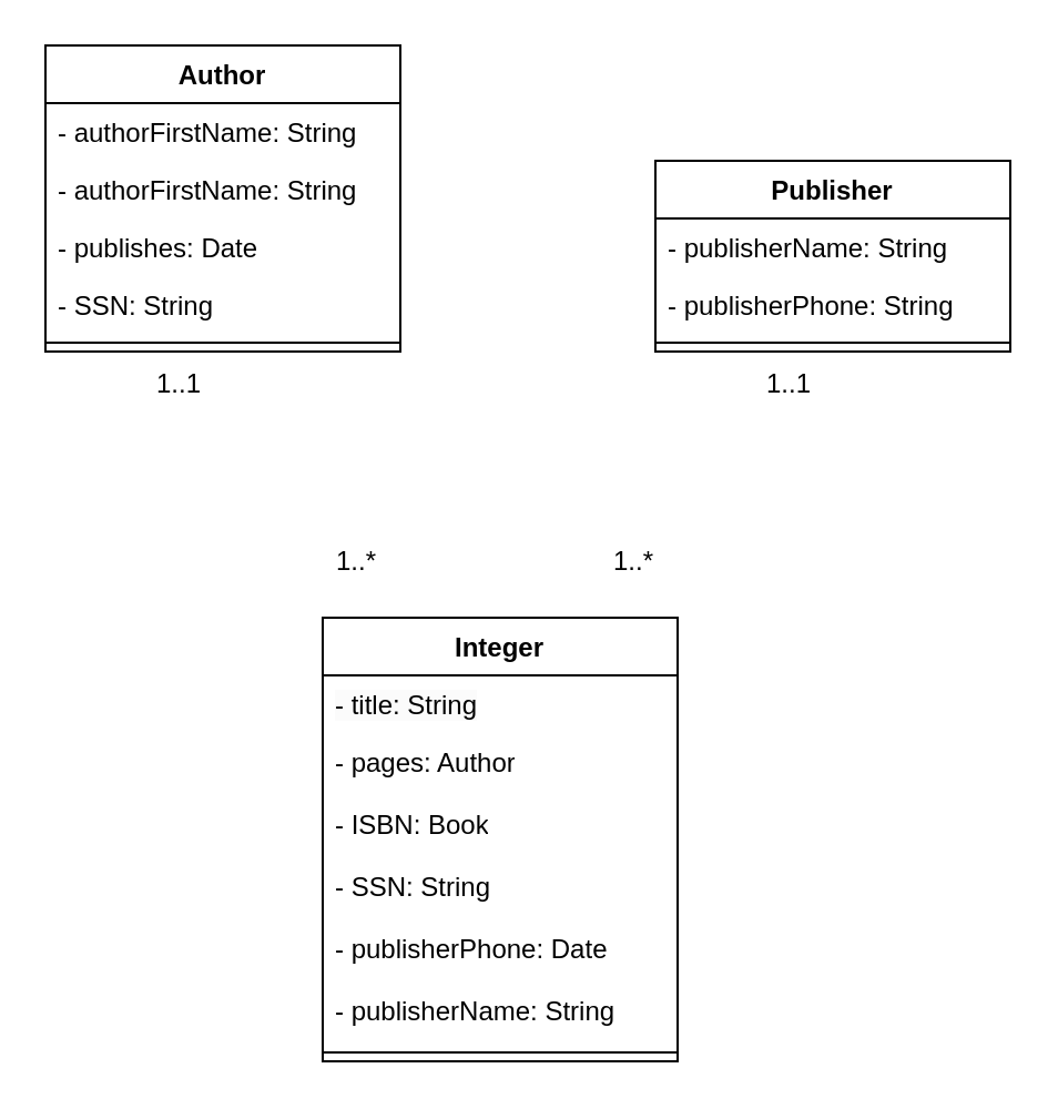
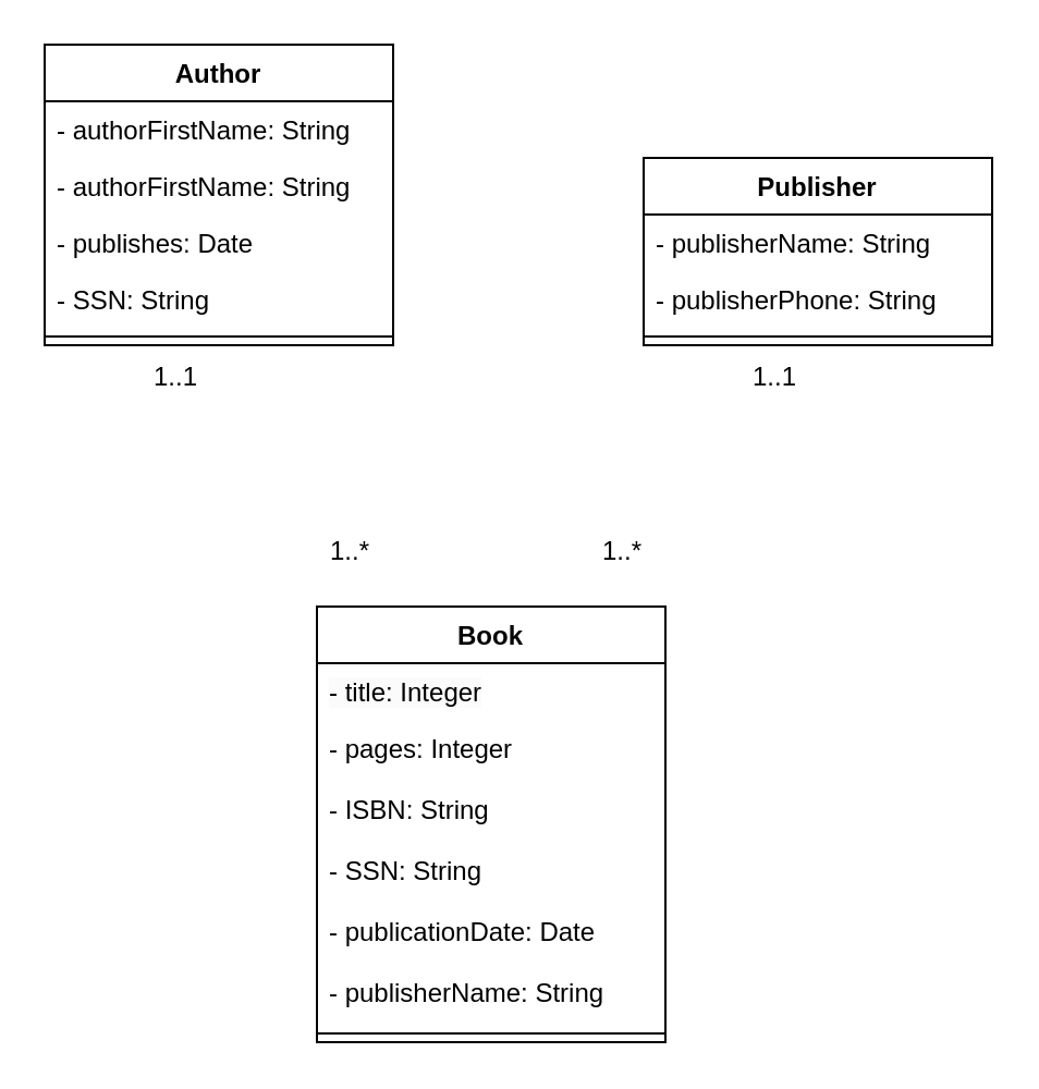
- <mxCell id="2" value="Integer&lt;div&gt;&lt;br&gt;&lt;/div&gt;" style="swimlane;fontStyle=1;align=center;verticalAlign=top;childLayout=stackLayout;horizontal=1;startSize=26;horizontalStack=0;resizeParent=1;resizeParentMax=0;resizeLast=0;collapsible=1;marginBottom=0;whiteSpace=wrap;html=1;" parent="1" vertex="1"><mxGeometry x="145" y="278" width="160" height="200" as="geometry" /></mxCell>
+ <mxCell id="2" value="Book&lt;div&gt;&lt;br&gt;&lt;/div&gt;" style="swimlane;fontStyle=1;align=center;verticalAlign=top;childLayout=stackLayout;horizontal=1;startSize=26;horizontalStack=0;resizeParent=1;resizeParentMax=0;resizeLast=0;collapsible=1;marginBottom=0;whiteSpace=wrap;html=1;" parent="1" vertex="1"><mxGeometry x="145" y="278" width="160" height="200" as="geometry" /></mxCell>
- <mxCell id="3" value="&lt;meta charset=&quot;utf-8&quot;&gt;&lt;span style=&quot;color: rgb(0, 0, 0); font-family: Helvetica; font-size: 12px; font-style: normal; font-variant-ligatures: normal; font-variant-caps: normal; font-weight: 400; letter-spacing: normal; orphans: 2; text-align: left; text-indent: 0px; text-transform: none; widows: 2; word-spacing: 0px; -webkit-text-stroke-width: 0px; white-space: normal; background-color: rgb(251, 251, 251); text-decoration-thickness: initial; text-decoration-style: initial; text-decoration-color: initial; display: inline !important; float: none;&quot;&gt;- title: String&lt;/span&gt;" style="text;strokeColor=none;fillColor=none;align=left;verticalAlign=top;spacingLeft=4;spacingRight=4;overflow=hidden;rotatable=0;points=[[0,0.5],[1,0.5]];portConstraint=eastwest;whiteSpace=wrap;html=1;" parent="2" vertex="1"><mxGeometry y="26" width="160" height="26" as="geometry" /></mxCell>
+ <mxCell id="3" value="&lt;meta charset=&quot;utf-8&quot;&gt;&lt;span style=&quot;color: rgb(0, 0, 0); font-family: Helvetica; font-size: 12px; font-style: normal; font-variant-ligatures: normal; font-variant-caps: normal; font-weight: 400; letter-spacing: normal; orphans: 2; text-align: left; text-indent: 0px; text-transform: none; widows: 2; word-spacing: 0px; -webkit-text-stroke-width: 0px; white-space: normal; background-color: rgb(251, 251, 251); text-decoration-thickness: initial; text-decoration-style: initial; text-decoration-color: initial; display: inline !important; float: none;&quot;&gt;- title: Integer&lt;/span&gt;" style="text;strokeColor=none;fillColor=none;align=left;verticalAlign=top;spacingLeft=4;spacingRight=4;overflow=hidden;rotatable=0;points=[[0,0.5],[1,0.5]];portConstraint=eastwest;whiteSpace=wrap;html=1;" parent="2" vertex="1"><mxGeometry y="26" width="160" height="26" as="geometry" /></mxCell>
- <mxCell id="4" value="- pages: Author" style="text;strokeColor=none;fillColor=none;align=left;verticalAlign=top;spacingLeft=4;spacingRight=4;overflow=hidden;rotatable=0;points=[[0,0.5],[1,0.5]];portConstraint=eastwest;whiteSpace=wrap;html=1;" parent="2" vertex="1"><mxGeometry y="52" width="160" height="28" as="geometry" /></mxCell>
+ <mxCell id="4" value="- pages: Integer" style="text;strokeColor=none;fillColor=none;align=left;verticalAlign=top;spacingLeft=4;spacingRight=4;overflow=hidden;rotatable=0;points=[[0,0.5],[1,0.5]];portConstraint=eastwest;whiteSpace=wrap;html=1;" parent="2" vertex="1"><mxGeometry y="52" width="160" height="28" as="geometry" /></mxCell>
- <mxCell id="5" value="- ISBN: Book" style="text;strokeColor=none;fillColor=none;align=left;verticalAlign=top;spacingLeft=4;spacingRight=4;overflow=hidden;rotatable=0;points=[[0,0.5],[1,0.5]];portConstraint=eastwest;whiteSpace=wrap;html=1;" parent="2" vertex="1"><mxGeometry y="80" width="160" height="28" as="geometry" /></mxCell>
+ <mxCell id="5" value="- ISBN: String" style="text;strokeColor=none;fillColor=none;align=left;verticalAlign=top;spacingLeft=4;spacingRight=4;overflow=hidden;rotatable=0;points=[[0,0.5],[1,0.5]];portConstraint=eastwest;whiteSpace=wrap;html=1;" parent="2" vertex="1"><mxGeometry y="80" width="160" height="28" as="geometry" /></mxCell>
- <mxCell id="7" value="- publisherPhone: Date" style="text;strokeColor=none;fillColor=none;align=left;verticalAlign=top;spacingLeft=4;spacingRight=4;overflow=hidden;rotatable=0;points=[[0,0.5],[1,0.5]];portConstraint=eastwest;whiteSpace=wrap;html=1;" parent="2" vertex="1"><mxGeometry y="136" width="160" height="28" as="geometry" /></mxCell>
+ <mxCell id="7" value="- publicationDate: Date" style="text;strokeColor=none;fillColor=none;align=left;verticalAlign=top;spacingLeft=4;spacingRight=4;overflow=hidden;rotatable=0;points=[[0,0.5],[1,0.5]];portConstraint=eastwest;whiteSpace=wrap;html=1;" parent="2" vertex="1"><mxGeometry y="136" width="160" height="28" as="geometry" /></mxCell>
